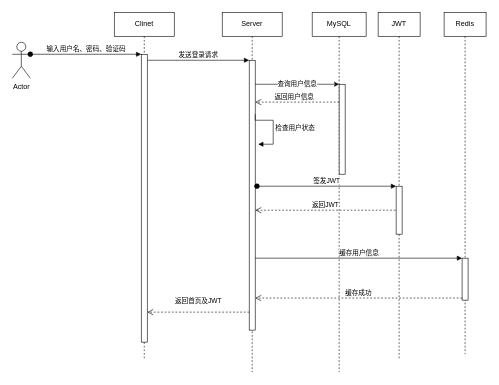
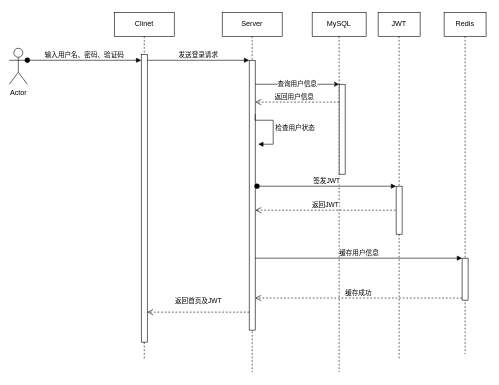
- <mxCell id="7" value="Actor" style="shape=umlActor;verticalLabelPosition=bottom;verticalAlign=top;html=1;outlineConnect=0;" vertex="1" parent="1"><mxGeometry y="70" width="30" height="60" as="geometry" x="20" /></mxCell>
+ <mxCell id="7" value="Actor" style="shape=umlActor;verticalLabelPosition=bottom;verticalAlign=top;html=1;outlineConnect=0;" vertex="1" parent="1"><mxGeometry x="15" y="80" width="30" height="60" as="geometry" /></mxCell>
